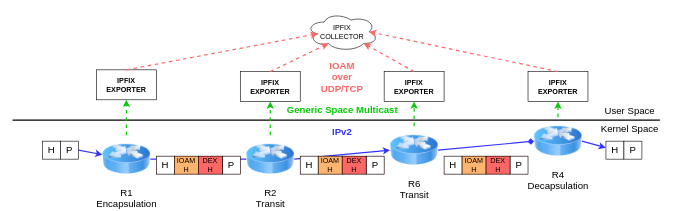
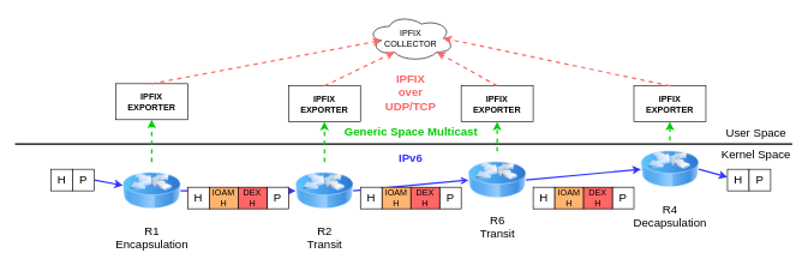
- <mxCell id="50" value="&lt;font color=&quot;#ff6666&quot; style=&quot;font-size: 16px;&quot;&gt;&lt;b style=&quot;&quot;&gt;IOAM&lt;/b&gt;&lt;/font&gt;&lt;div&gt;&lt;font color=&quot;#ff6666&quot; style=&quot;font-size: 16px;&quot;&gt;&lt;b style=&quot;&quot;&gt;over&lt;/b&gt;&lt;/font&gt;&lt;/div&gt;&lt;div&gt;&lt;font color=&quot;#ff6666&quot; style=&quot;font-size: 16px;&quot;&gt;&lt;b style=&quot;&quot;&gt;UDP/TCP&lt;/b&gt;&lt;/font&gt;&lt;/div&gt;" style="text;html=1;align=center;verticalAlign=middle;whiteSpace=wrap;rounded=0;" parent="1" vertex="1"><mxGeometry x="520" y="100" width="100" height="56" as="geometry" /></mxCell>
+ <mxCell id="50" value="&lt;font color=&quot;#ff6666&quot; style=&quot;font-size: 16px;&quot;&gt;&lt;b style=&quot;&quot;&gt;IPFIX&lt;/b&gt;&lt;/font&gt;&lt;div&gt;&lt;font color=&quot;#ff6666&quot; style=&quot;font-size: 16px;&quot;&gt;&lt;b style=&quot;&quot;&gt;over&lt;/b&gt;&lt;/font&gt;&lt;/div&gt;&lt;div&gt;&lt;font color=&quot;#ff6666&quot; style=&quot;font-size: 16px;&quot;&gt;&lt;b style=&quot;&quot;&gt;UDP/TCP&lt;/b&gt;&lt;/font&gt;&lt;/div&gt;" style="text;html=1;align=center;verticalAlign=middle;whiteSpace=wrap;rounded=0;" parent="1" vertex="1"><mxGeometry x="520" y="100" width="100" height="56" as="geometry" /></mxCell>
- <mxCell id="48" value="&lt;font color=&quot;#3333ff&quot; style=&quot;font-size: 16px;&quot;&gt;&lt;b&gt;IPv2&lt;/b&gt;&lt;/font&gt;" style="text;html=1;align=center;verticalAlign=middle;whiteSpace=wrap;rounded=0;" parent="1" vertex="1"><mxGeometry x="520" y="205" width="100" height="30" as="geometry" /></mxCell>
+ <mxCell id="48" value="&lt;font color=&quot;#3333ff&quot; style=&quot;font-size: 16px;&quot;&gt;&lt;b&gt;IPv6&lt;/b&gt;&lt;/font&gt;" style="text;html=1;align=center;verticalAlign=middle;whiteSpace=wrap;rounded=0;" parent="1" vertex="1"><mxGeometry x="520" y="205" width="100" height="30" as="geometry" /></mxCell>
- <mxCell id="11" value="" style="endArrow=diamond;html=1;rounded=0;exitX=1;exitY=0.5;exitDx=0;exitDy=0;strokeColor=#3333FF;strokeWidth=2;entryX=0;entryY=0.5;entryDx=0;entryDy=0;" parent="1" source="20" target="4" edge="1"><mxGeometry width="50" height="50" relative="1" as="geometry"><mxPoint x="460" y="260" as="sourcePoint" /><mxPoint x="580" y="260" as="targetPoint" /></mxGeometry></mxCell>
+ <mxCell id="11" value="" style="endArrow=classic;html=1;rounded=0;exitX=1;exitY=0.5;exitDx=0;exitDy=0;strokeColor=#3333FF;strokeWidth=2;entryX=0;entryY=0.5;entryDx=0;entryDy=0;" parent="1" source="20" target="4" edge="1"><mxGeometry width="50" height="50" relative="1" as="geometry"><mxPoint x="460" y="260" as="sourcePoint" /><mxPoint x="580" y="260" as="targetPoint" /></mxGeometry></mxCell>
- <mxCell id="10" value="" style="endArrow=classic;html=1;rounded=0;exitX=1;exitY=0.5;exitDx=0;exitDy=0;strokeColor=#3333FF;strokeWidth=2;entryX=0;entryY=0.5;entryDx=0;entryDy=0;" parent="1" source="3" target="20" edge="1"><mxGeometry width="50" height="50" relative="1" as="geometry"><mxPoint x="260" y="260" as="sourcePoint" /><mxPoint x="380" y="260" as="targetPoint" /></mxGeometry></mxCell>
+ <mxCell id="10" value="" style="endArrow=open;html=1;rounded=0;exitX=1;exitY=0.5;exitDx=0;exitDy=0;strokeColor=#3333FF;strokeWidth=2;entryX=0;entryY=0.5;entryDx=0;entryDy=0;" parent="1" source="3" target="20" edge="1"><mxGeometry width="50" height="50" relative="1" as="geometry"><mxPoint x="260" y="260" as="sourcePoint" /><mxPoint x="380" y="260" as="targetPoint" /></mxGeometry></mxCell>
- <mxCell id="9" value="" style="endArrow=none;html=1;rounded=0;exitX=1;exitY=0.5;exitDx=0;exitDy=0;strokeColor=#3333FF;strokeWidth=2;entryX=0;entryY=0.5;entryDx=0;entryDy=0;" parent="1" source="2" target="3" edge="1"><mxGeometry width="50" height="50" relative="1" as="geometry"><mxPoint x="140" y="260" as="sourcePoint" /><mxPoint x="180" y="260" as="targetPoint" /></mxGeometry></mxCell>
+ <mxCell id="9" value="" style="endArrow=classic;html=1;rounded=0;exitX=1;exitY=0.5;exitDx=0;exitDy=0;strokeColor=#3333FF;strokeWidth=2;entryX=0;entryY=0.5;entryDx=0;entryDy=0;" parent="1" source="2" target="3" edge="1"><mxGeometry width="50" height="50" relative="1" as="geometry"><mxPoint x="140" y="260" as="sourcePoint" /><mxPoint x="180" y="260" as="targetPoint" /></mxGeometry></mxCell>
